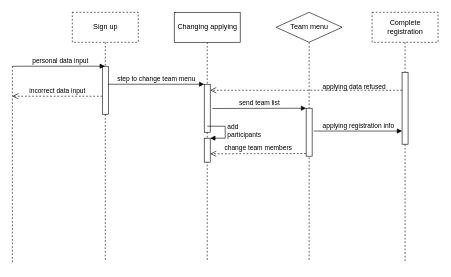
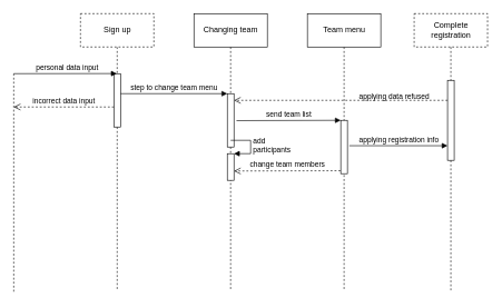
- <mxCell id="8" value="Changing applying" style="html=1;" vertex="1" parent="1"><mxGeometry x="290" width="110" height="50" as="geometry" y="20" /></mxCell>
+ <mxCell id="8" value="Changing team" style="html=1;" vertex="1" parent="1"><mxGeometry x="290" width="110" height="50" as="geometry" y="20" /></mxCell>
- <mxCell id="14" value="Team menu" style="rhombus;html=1;" vertex="1" parent="1"><mxGeometry x="460" width="110" height="50" as="geometry" y="20" /></mxCell>
+ <mxCell id="14" value="Team menu" style="html=1;" vertex="1" parent="1"><mxGeometry x="460" width="110" height="50" as="geometry" y="20" /></mxCell>
